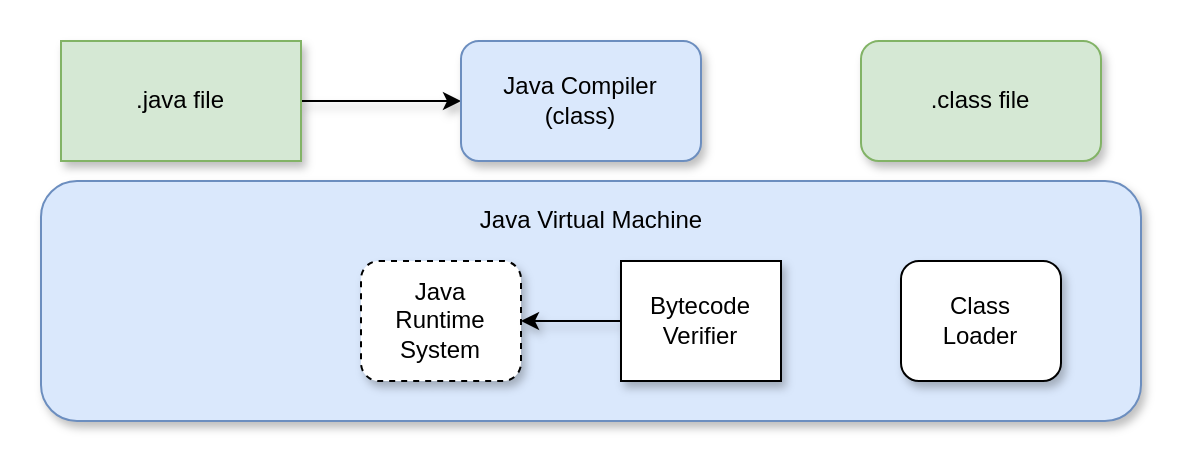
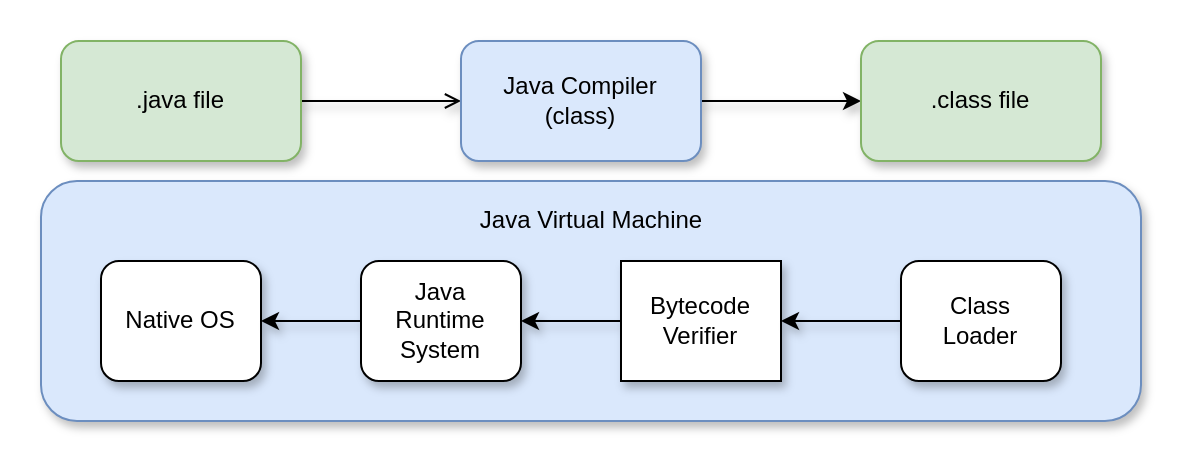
- <mxCell id="4" value=".java file" style="whiteSpace=wrap;html=1;fillColor=#d5e8d4;strokeColor=#82b366;shadow=1;rounded=0;" vertex="1" parent="1"><mxGeometry x="30" y="20" width="120" height="60" as="geometry" /></mxCell>
+ <mxCell id="4" value=".java file" style="rounded=1;whiteSpace=wrap;html=1;fillColor=#d5e8d4;strokeColor=#82b366;shadow=1;" vertex="1" parent="1"><mxGeometry x="30" y="20" width="120" height="60" as="geometry" /></mxCell>
- <mxCell id="3" value="" style="edgeStyle=orthogonalEdgeStyle;rounded=0;orthogonalLoop=1;jettySize=auto;html=1;shadow=1;" edge="1" parent="1" source="4" target="6"><mxGeometry relative="1" as="geometry" /></mxCell>
+ <mxCell id="3" value="" style="edgeStyle=orthogonalEdgeStyle;rounded=0;orthogonalLoop=1;jettySize=auto;html=1;shadow=1;endArrow=open;" edge="1" parent="1" source="4" target="6"><mxGeometry relative="1" as="geometry" /></mxCell>
+ <mxCell id="5" value="" style="edgeStyle=orthogonalEdgeStyle;rounded=0;orthogonalLoop=1;jettySize=auto;html=1;shadow=1;" edge="1" parent="1" source="6" target="7"><mxGeometry relative="1" as="geometry" /></mxCell>
+ <mxCell id="8" value="Native OS" style="rounded=1;whiteSpace=wrap;html=1;shadow=1;" vertex="1" parent="1"><mxGeometry x="50" y="130" width="80" height="60" as="geometry" /></mxCell>
+ <mxCell id="9" value="" style="edgeStyle=orthogonalEdgeStyle;rounded=0;orthogonalLoop=1;jettySize=auto;html=1;shadow=1;" edge="1" parent="1" source="10" target="8"><mxGeometry relative="1" as="geometry" /></mxCell>
- <mxCell id="10" value="Java&lt;br&gt;Runtime&lt;br&gt;System" style="rounded=1;whiteSpace=wrap;html=1;shadow=1;dashed=1;" vertex="1" parent="1"><mxGeometry x="180" y="130" width="80" height="60" as="geometry" /></mxCell>
+ <mxCell id="10" value="Java&lt;br&gt;Runtime&lt;br&gt;System" style="rounded=1;whiteSpace=wrap;html=1;shadow=1;" vertex="1" parent="1"><mxGeometry x="180" y="130" width="80" height="60" as="geometry" /></mxCell>
+ <mxCell id="13" value="" style="edgeStyle=orthogonalEdgeStyle;rounded=0;orthogonalLoop=1;jettySize=auto;html=1;shadow=1;" edge="1" parent="1" source="14" target="12"><mxGeometry relative="1" as="geometry" /></mxCell>
